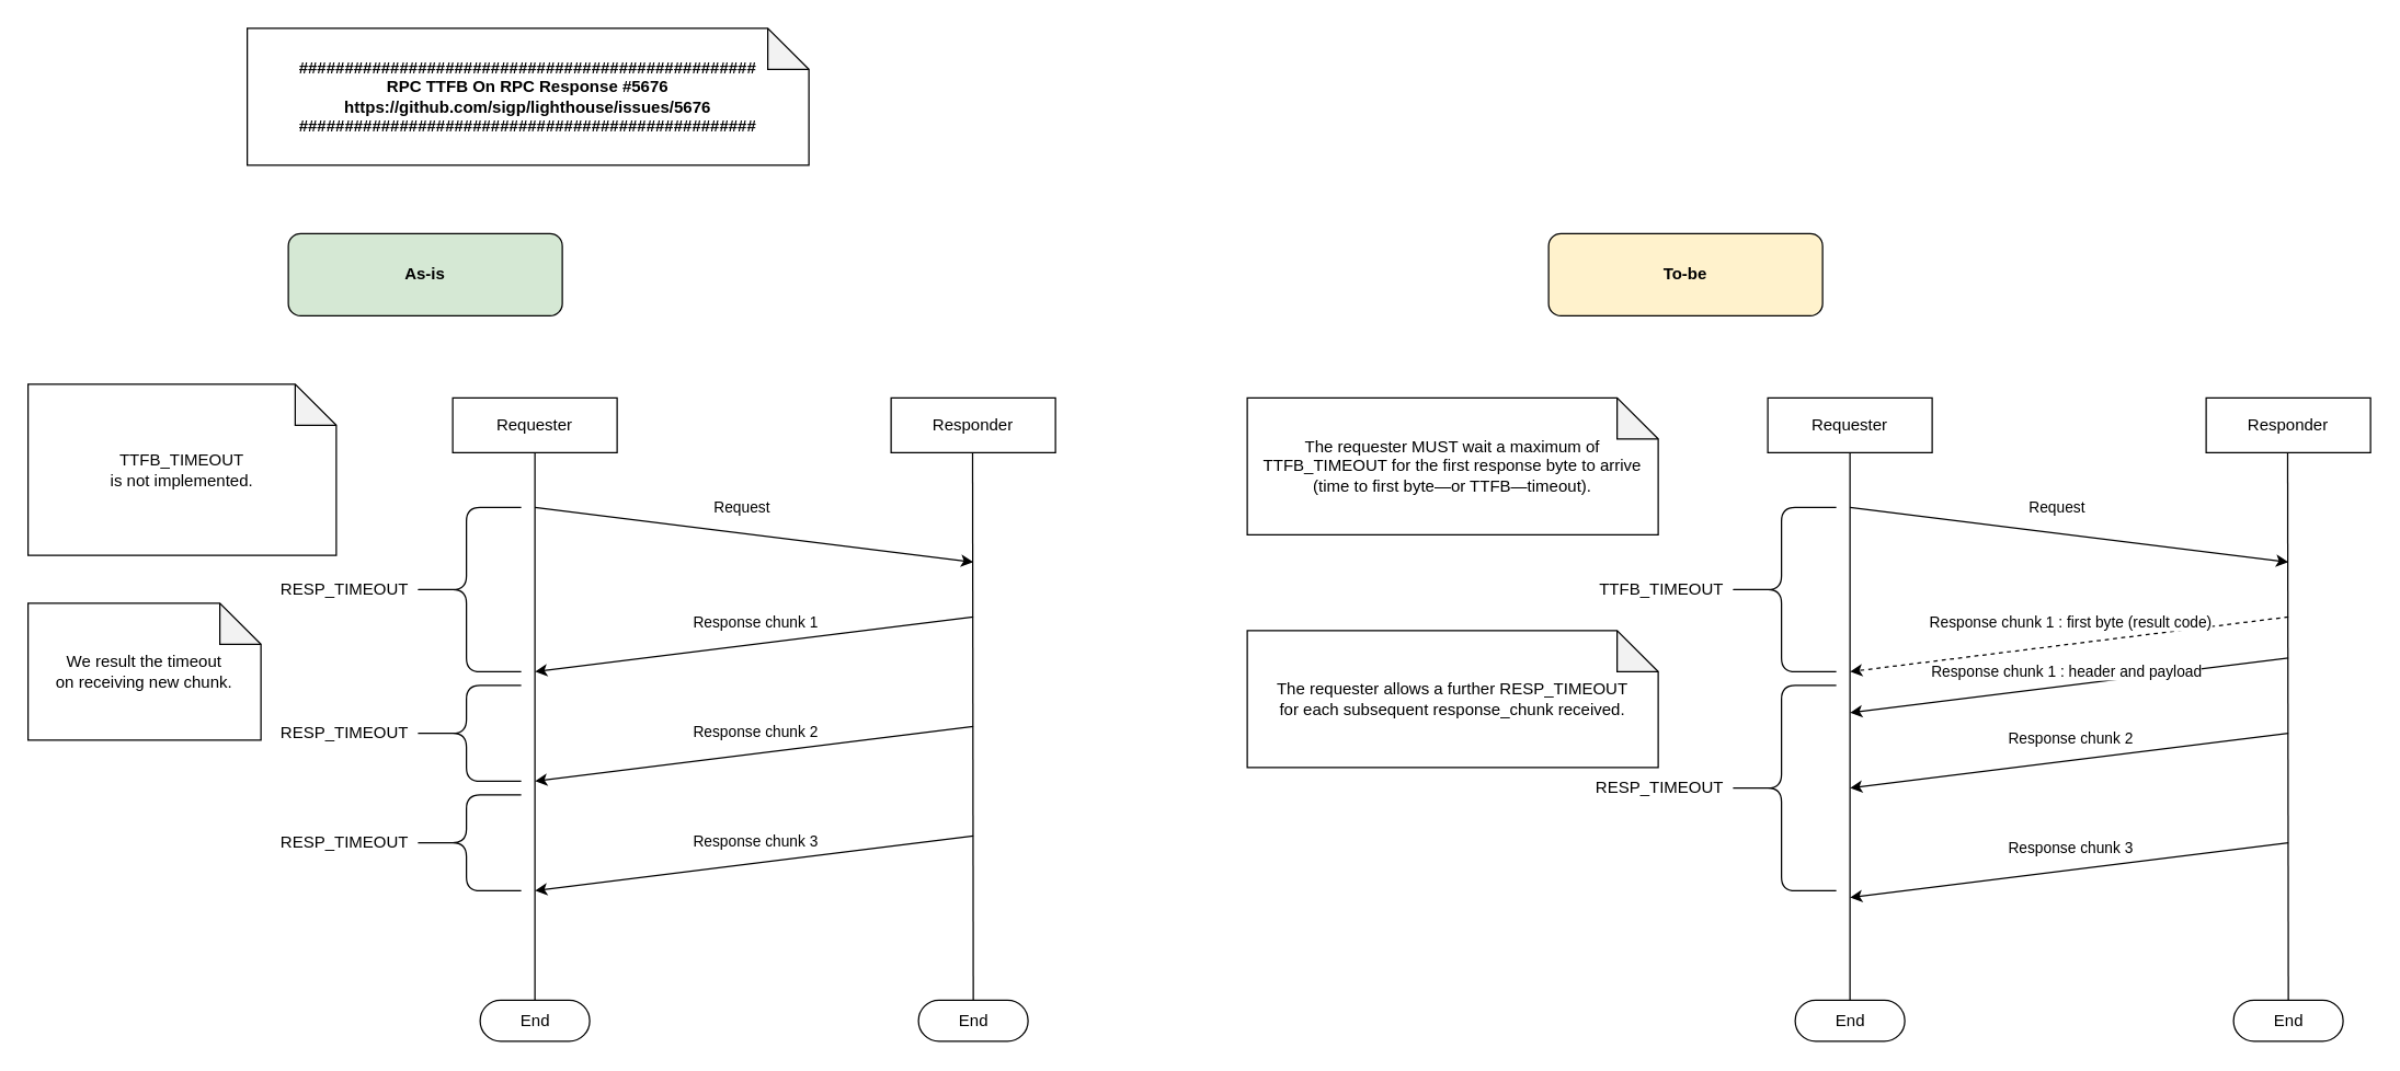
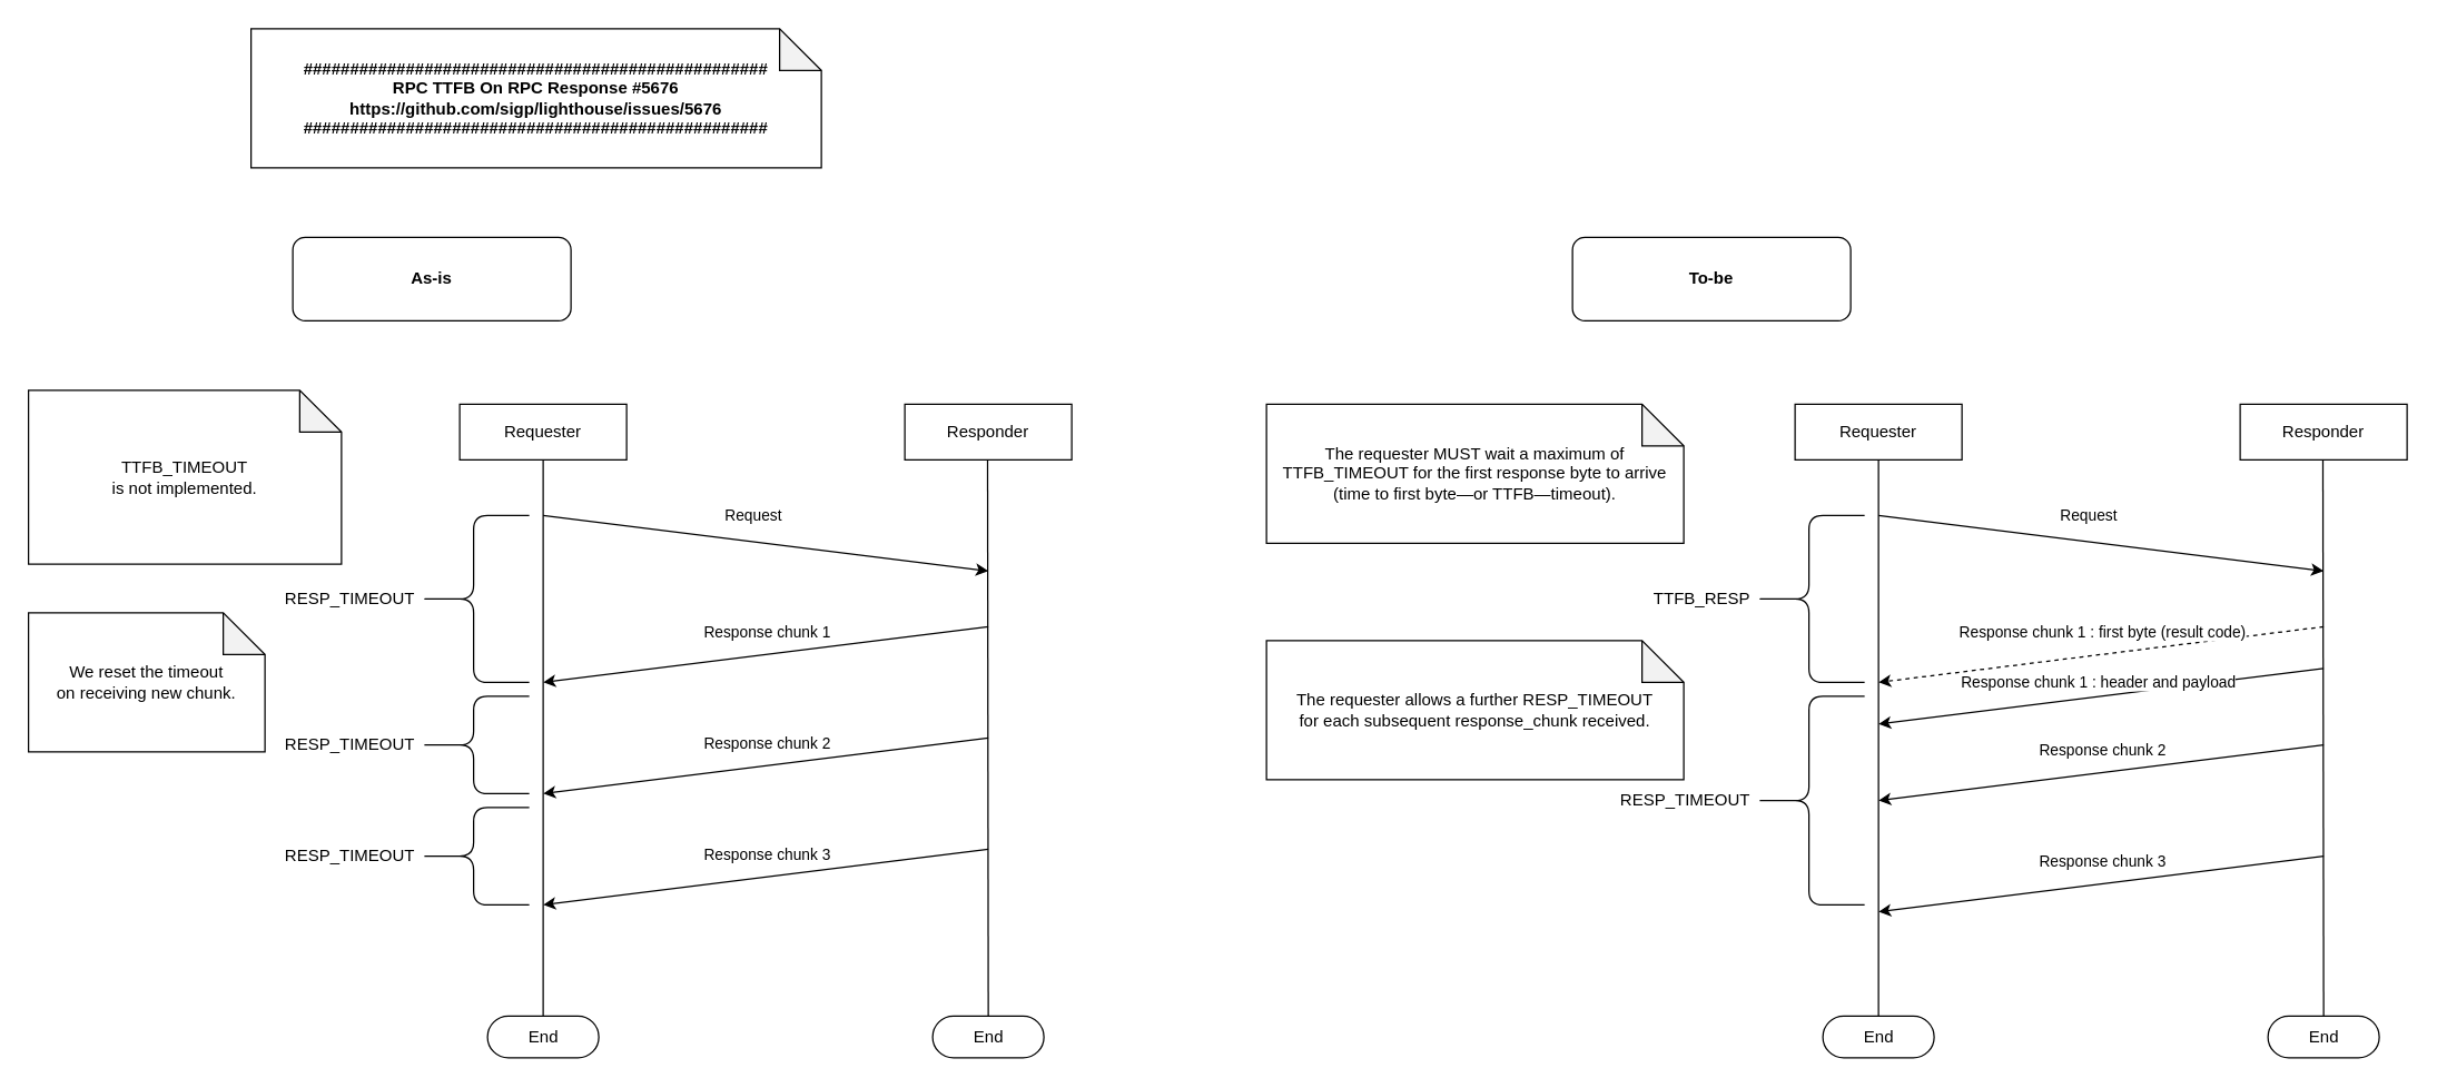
- <mxCell id="3" value="As-is" style="rounded=1;whiteSpace=wrap;html=1;fontStyle=1;fillColor=#d5e8d4;" parent="1" vertex="1"><mxGeometry x="210" y="170" width="200" height="60" as="geometry" /></mxCell>
+ <mxCell id="3" value="As-is" style="rounded=1;whiteSpace=wrap;html=1;fontStyle=1" parent="1" vertex="1"><mxGeometry x="210" y="170" width="200" height="60" as="geometry" /></mxCell>
- <mxCell id="4" value="To-be" style="rounded=1;whiteSpace=wrap;html=1;fontStyle=1;fillColor=#fff2cc;" parent="1" vertex="1"><mxGeometry x="1130" y="170" width="200" height="60" as="geometry" /></mxCell>
+ <mxCell id="4" value="To-be" style="rounded=1;whiteSpace=wrap;html=1;fontStyle=1" parent="1" vertex="1"><mxGeometry x="1130" y="170" width="200" height="60" as="geometry" /></mxCell>
- <mxCell id="35" value="TTFB_TIMEOUT" style="shape=curlyBracket;whiteSpace=wrap;html=1;rounded=1;labelPosition=left;verticalLabelPosition=middle;align=right;verticalAlign=middle;" vertex="1" parent="1"><mxGeometry x="1260" y="370" width="80" height="120" as="geometry" /></mxCell>
+ <mxCell id="35" value="TTFB_RESP" style="shape=curlyBracket;whiteSpace=wrap;html=1;rounded=1;labelPosition=left;verticalLabelPosition=middle;align=right;verticalAlign=middle;" vertex="1" parent="1"><mxGeometry x="1260" y="370" width="80" height="120" as="geometry" /></mxCell>
- <mxCell id="20" value="We result the timeout &lt;br&gt;on receiving new chunk." style="shape=note;whiteSpace=wrap;html=1;backgroundOutline=1;darkOpacity=0.05;" vertex="1" parent="1"><mxGeometry x="20" y="440" width="170" height="100" as="geometry" /></mxCell>
+ <mxCell id="20" value="We reset the timeout &lt;br&gt;on receiving new chunk." style="shape=note;whiteSpace=wrap;html=1;backgroundOutline=1;darkOpacity=0.05;" vertex="1" parent="1"><mxGeometry x="20" y="440" width="170" height="100" as="geometry" /></mxCell>
